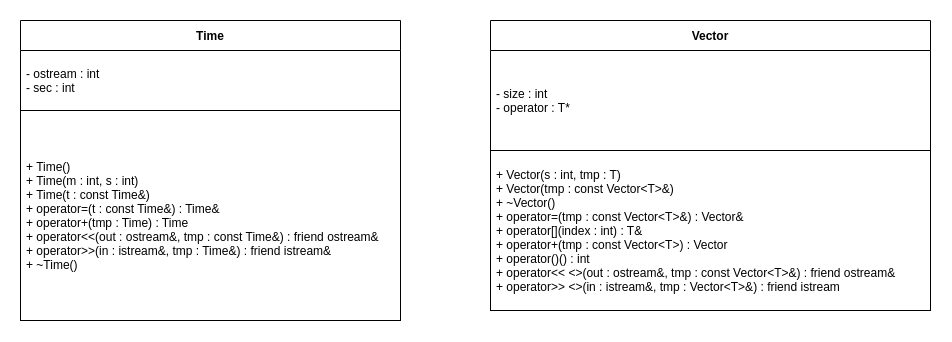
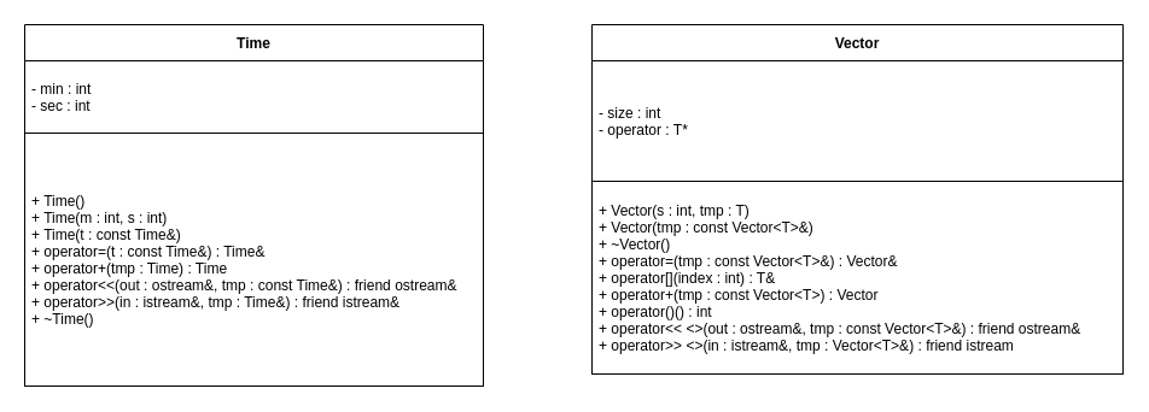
- <mxCell id="3" value="- ostream : int&#10;- sec : int" style="text;strokeColor=none;fillColor=none;align=left;verticalAlign=middle;spacingLeft=4;spacingRight=4;overflow=hidden;points=[[0,0.5],[1,0.5]];portConstraint=eastwest;rotatable=0;" parent="2" vertex="1"><mxGeometry y="30" width="380" height="60" as="geometry" /></mxCell>
+ <mxCell id="3" value="- min : int&#10;- sec : int" style="text;strokeColor=none;fillColor=none;align=left;verticalAlign=middle;spacingLeft=4;spacingRight=4;overflow=hidden;points=[[0,0.5],[1,0.5]];portConstraint=eastwest;rotatable=0;" parent="2" vertex="1"><mxGeometry y="30" width="380" height="60" as="geometry" /></mxCell>
